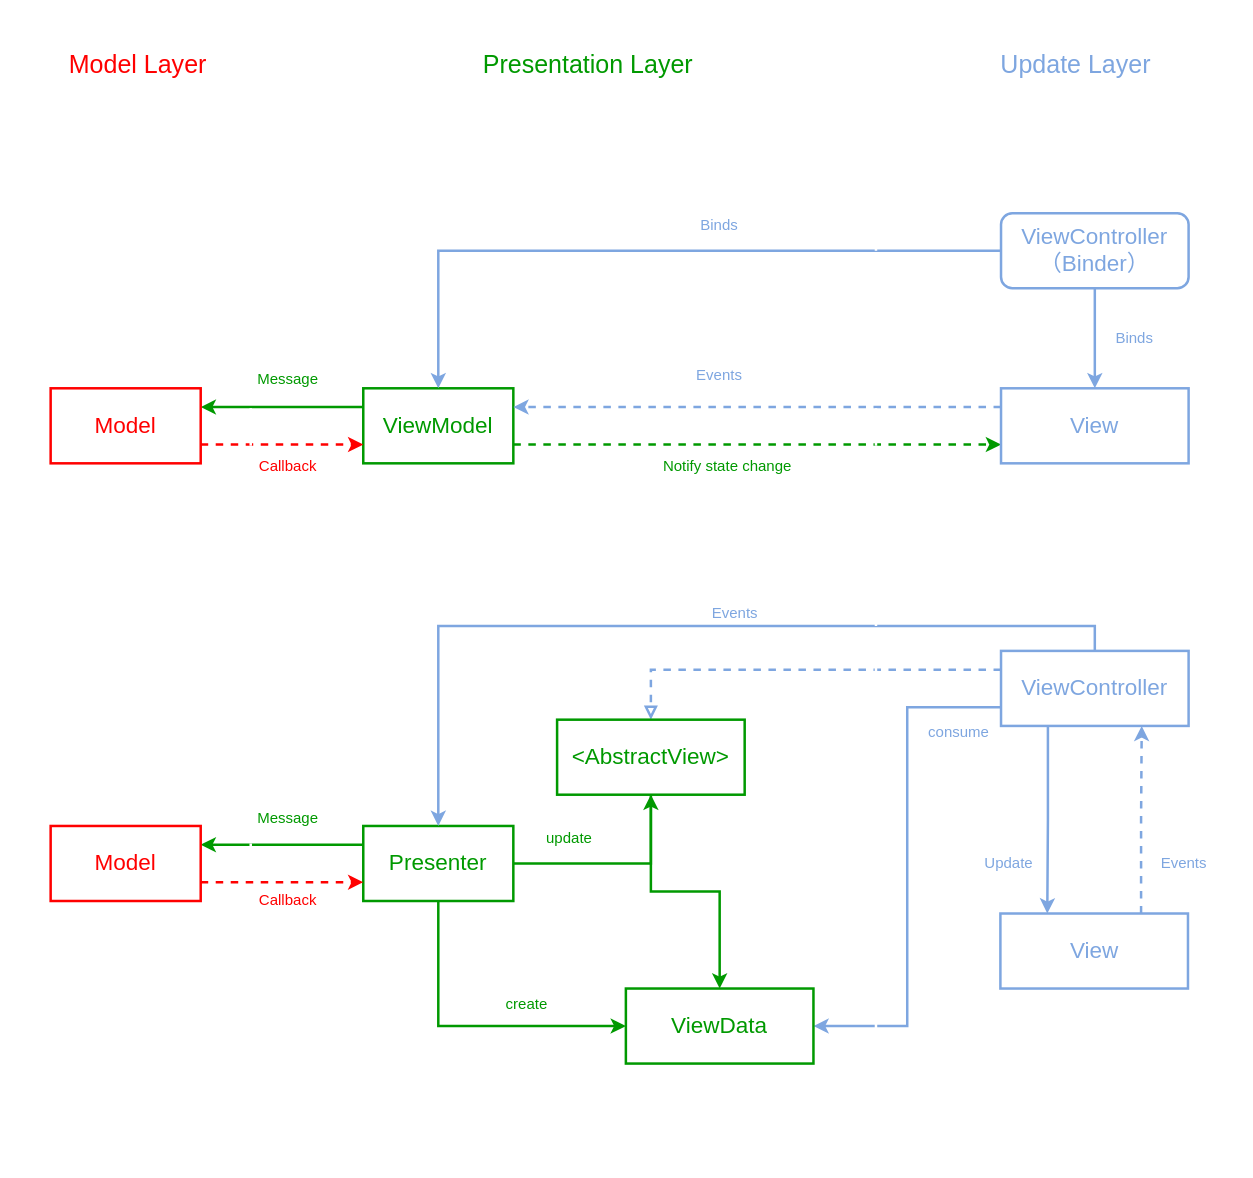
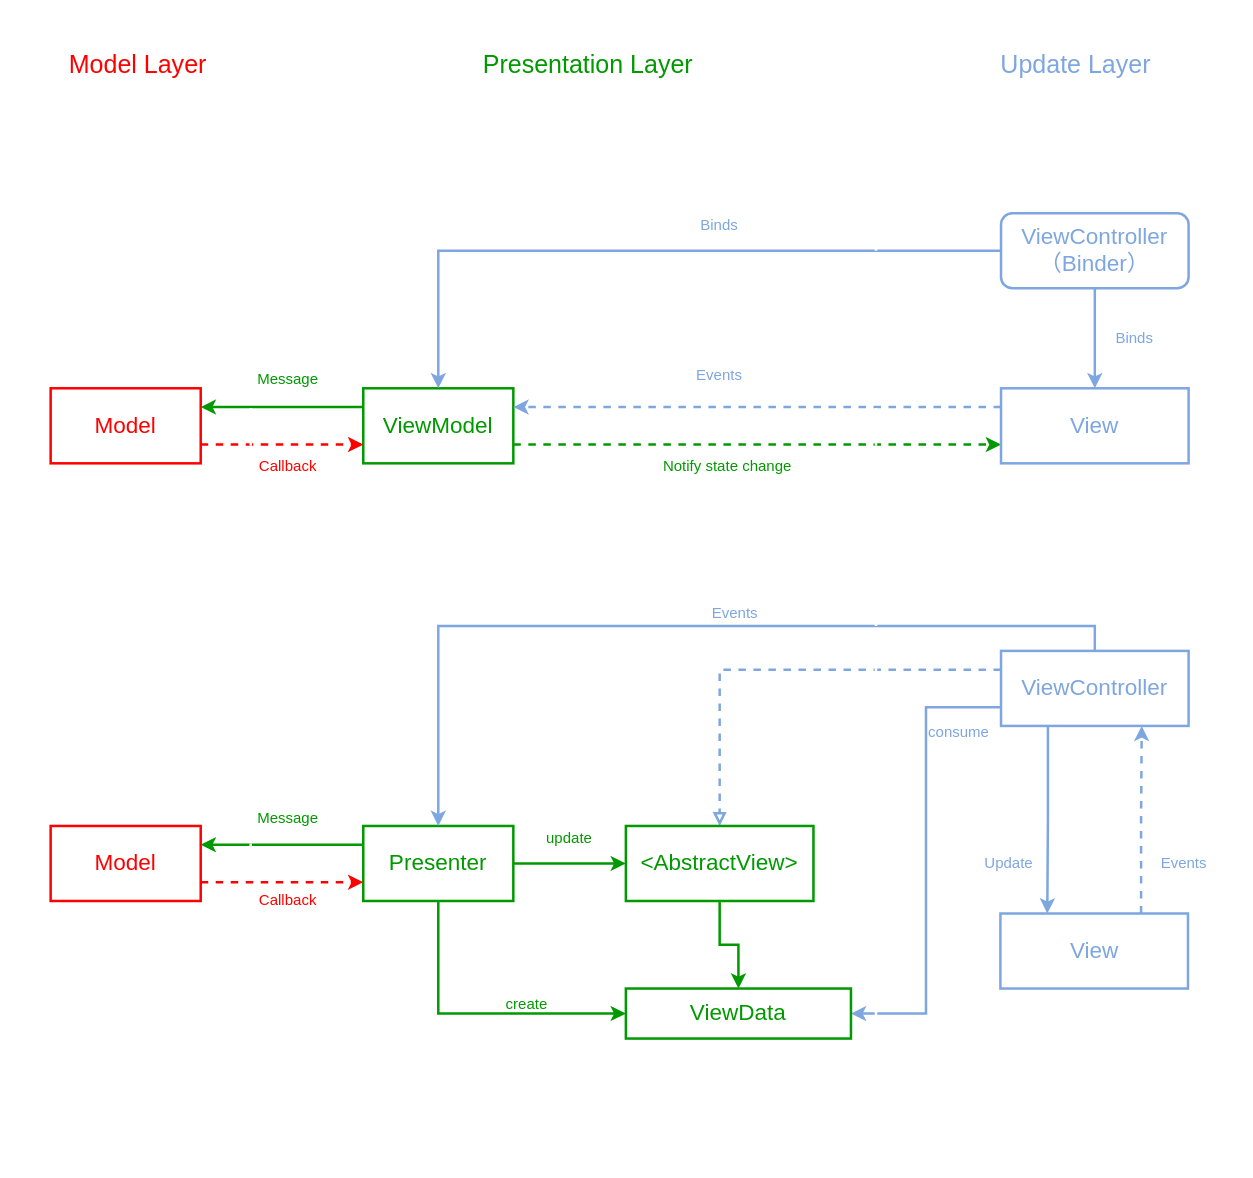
- <mxCell id="26" value="&lt;span style=&quot;font-size: 18px&quot;&gt;&lt;font color=&quot;#009900&quot;&gt;&amp;lt;AbstractView&amp;gt;&lt;/font&gt;&lt;/span&gt;" style="rounded=0;whiteSpace=wrap;html=1;strokeColor=#009900;strokeWidth=2;" vertex="1" parent="1"><mxGeometry x="445" y="575" width="150" height="60" as="geometry" /></mxCell>
+ <mxCell id="26" value="&lt;span style=&quot;font-size: 18px&quot;&gt;&lt;font color=&quot;#009900&quot;&gt;&amp;lt;AbstractView&amp;gt;&lt;/font&gt;&lt;/span&gt;" style="rounded=0;whiteSpace=wrap;html=1;strokeColor=#009900;strokeWidth=2;" vertex="1" parent="1"><mxGeometry x="500" y="660" width="150" height="60" as="geometry" /></mxCell>
- <mxCell id="29" value="&lt;font color=&quot;#009900&quot;&gt;&lt;span style=&quot;font-size: 18px&quot;&gt;ViewData&lt;/span&gt;&lt;/font&gt;" style="rounded=0;whiteSpace=wrap;html=1;strokeColor=#009900;strokeWidth=2;" vertex="1" parent="1"><mxGeometry x="500" y="790" width="150" height="60" as="geometry" /></mxCell>
+ <mxCell id="29" value="&lt;font color=&quot;#009900&quot;&gt;&lt;span style=&quot;font-size: 18px&quot;&gt;ViewData&lt;/span&gt;&lt;/font&gt;" style="rounded=0;whiteSpace=wrap;html=1;strokeColor=#009900;strokeWidth=2;" vertex="1" parent="1"><mxGeometry x="500" y="790" width="180" height="40" as="geometry" /></mxCell>
